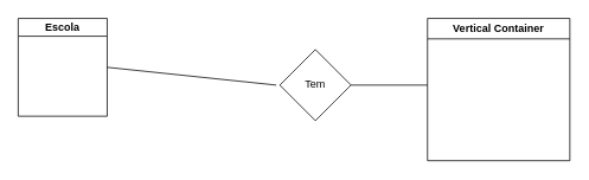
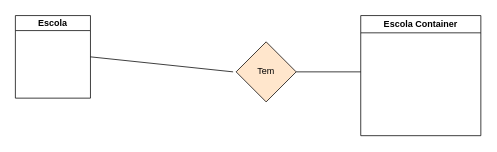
- <mxCell id="4" value="Vertical Container" style="swimlane;whiteSpace=wrap;html=1;" vertex="1" parent="1"><mxGeometry x="480" y="20" width="160" height="160" as="geometry" /></mxCell>
+ <mxCell id="4" value="Escola Container" style="swimlane;whiteSpace=wrap;html=1;" vertex="1" parent="1"><mxGeometry x="480" y="20" width="160" height="160" as="geometry" /></mxCell>
- <mxCell id="5" value="Tem" style="rhombus;whiteSpace=wrap;html=1;" vertex="1" parent="1"><mxGeometry x="314" y="55" width="80" height="80" as="geometry" /></mxCell>
+ <mxCell id="5" value="Tem" style="rhombus;whiteSpace=wrap;html=1;fillColor=#ffe6cc;" vertex="1" parent="1"><mxGeometry x="314" y="55" width="80" height="80" as="geometry" /></mxCell>
